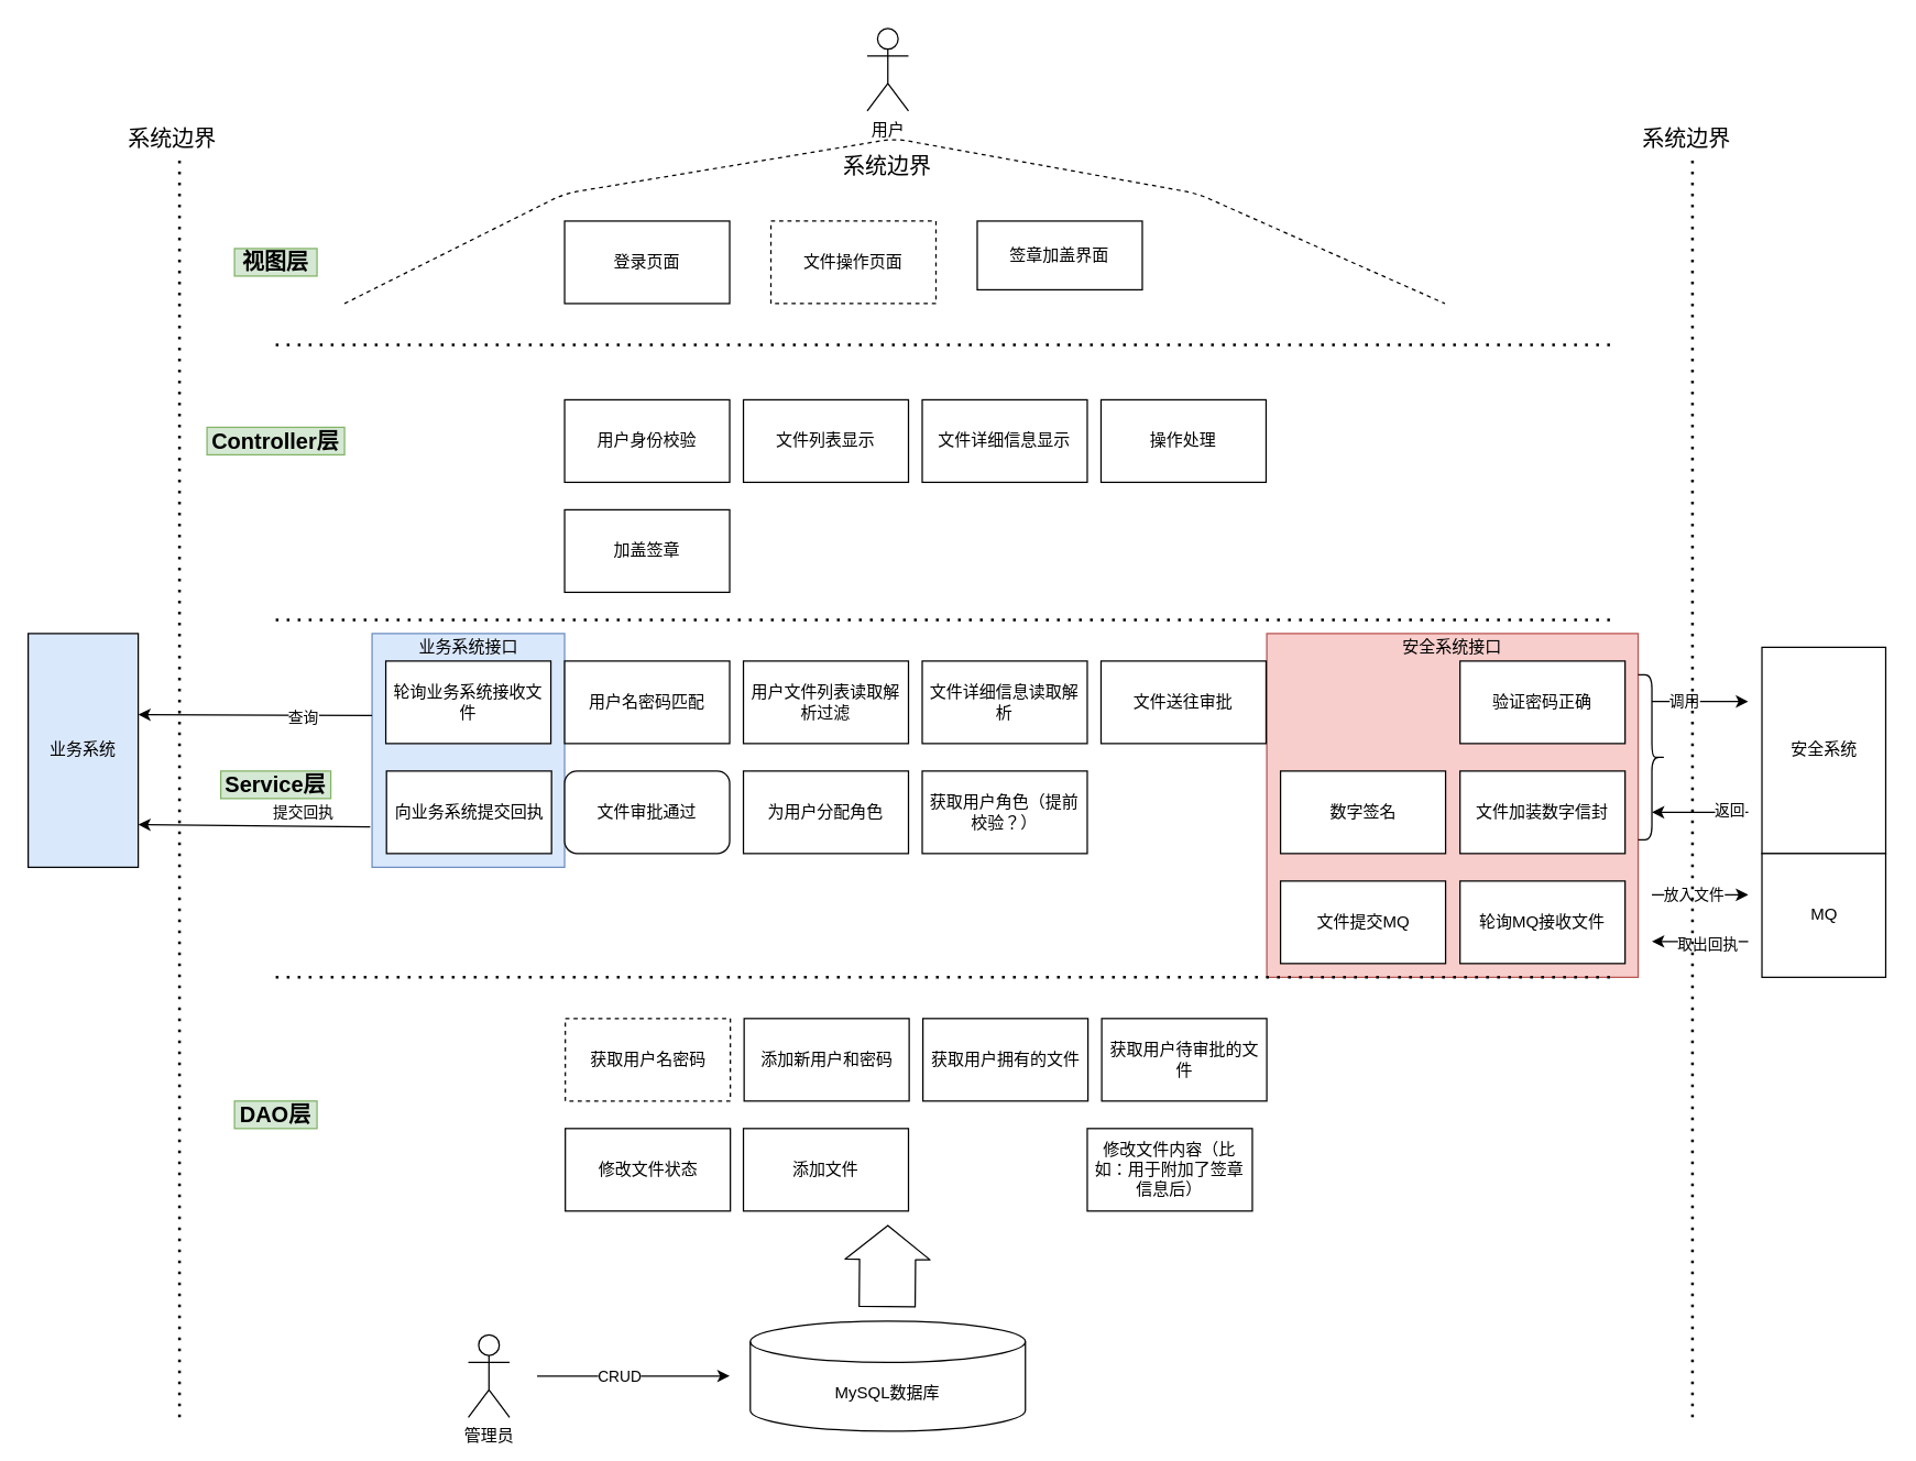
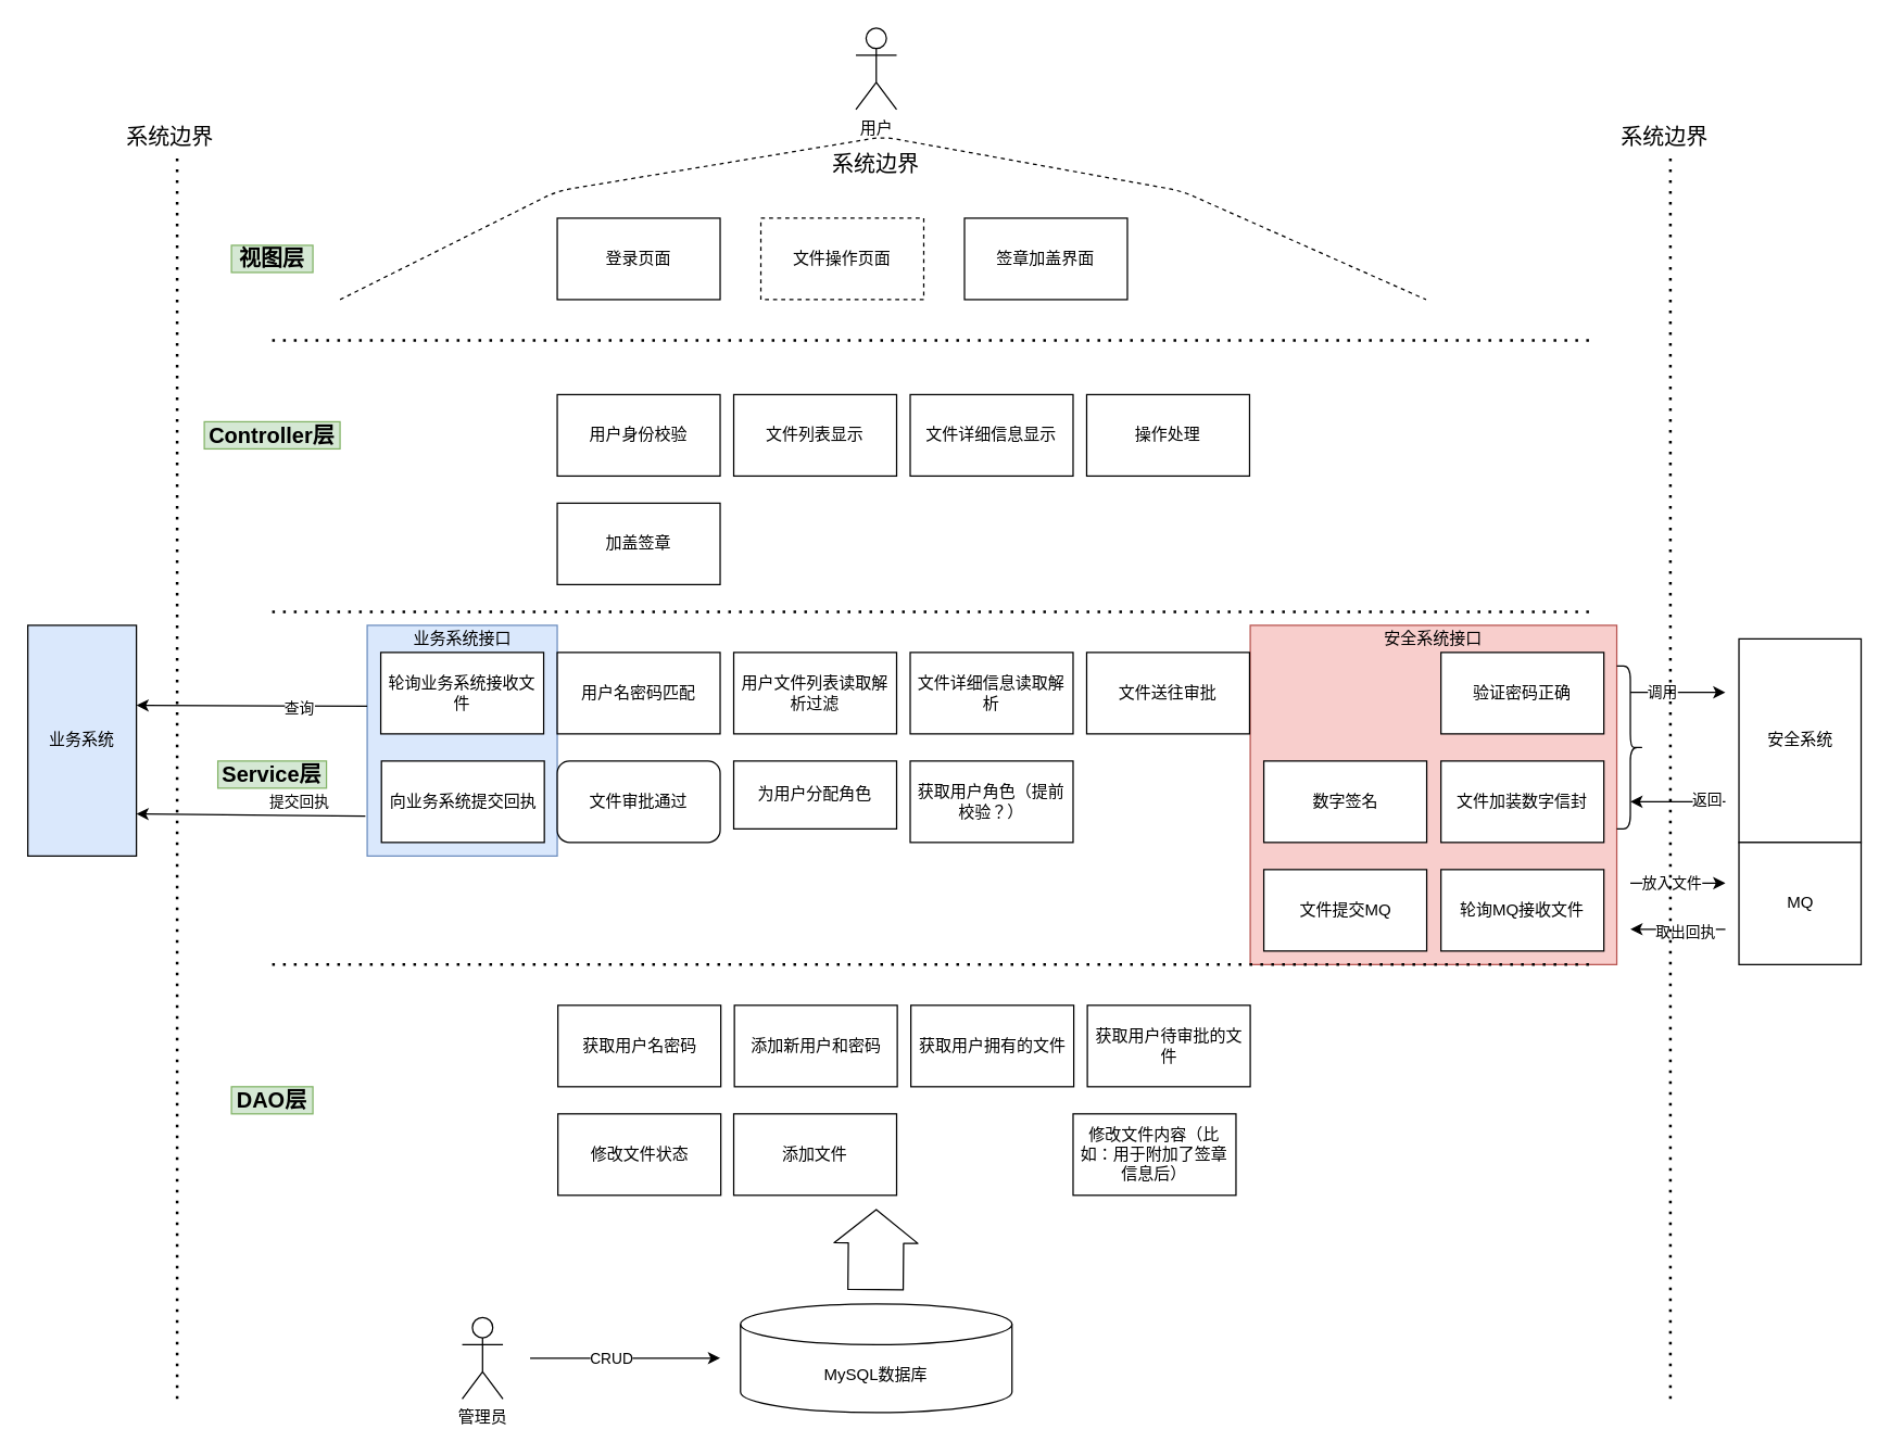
- <mxCell id="10" value="签章加盖界面" style="rounded=0;whiteSpace=wrap;html=1;" parent="1" vertex="1"><mxGeometry x="710" y="160" width="120" height="50" as="geometry" /></mxCell>
+ <mxCell id="10" value="签章加盖界面" style="rounded=0;whiteSpace=wrap;html=1;" parent="1" vertex="1"><mxGeometry x="710" y="160" width="120" height="60" as="geometry" /></mxCell>
- <mxCell id="31" value="为用户分配角色" style="rounded=0;whiteSpace=wrap;html=1;" parent="1" vertex="1"><mxGeometry x="540" y="560" width="120" height="60" as="geometry" /></mxCell>
+ <mxCell id="31" value="为用户分配角色" style="rounded=0;whiteSpace=wrap;html=1;" parent="1" vertex="1"><mxGeometry x="540" y="560" width="120" height="50" as="geometry" /></mxCell>
- <mxCell id="25" value="获取用户名密码" style="rounded=0;whiteSpace=wrap;html=1;dashed=1;" parent="1" vertex="1"><mxGeometry x="410.5" y="740" width="120" height="60" as="geometry" /></mxCell>
+ <mxCell id="25" value="获取用户名密码" style="rounded=0;whiteSpace=wrap;html=1;" parent="1" vertex="1"><mxGeometry x="410.5" y="740" width="120" height="60" as="geometry" /></mxCell>
